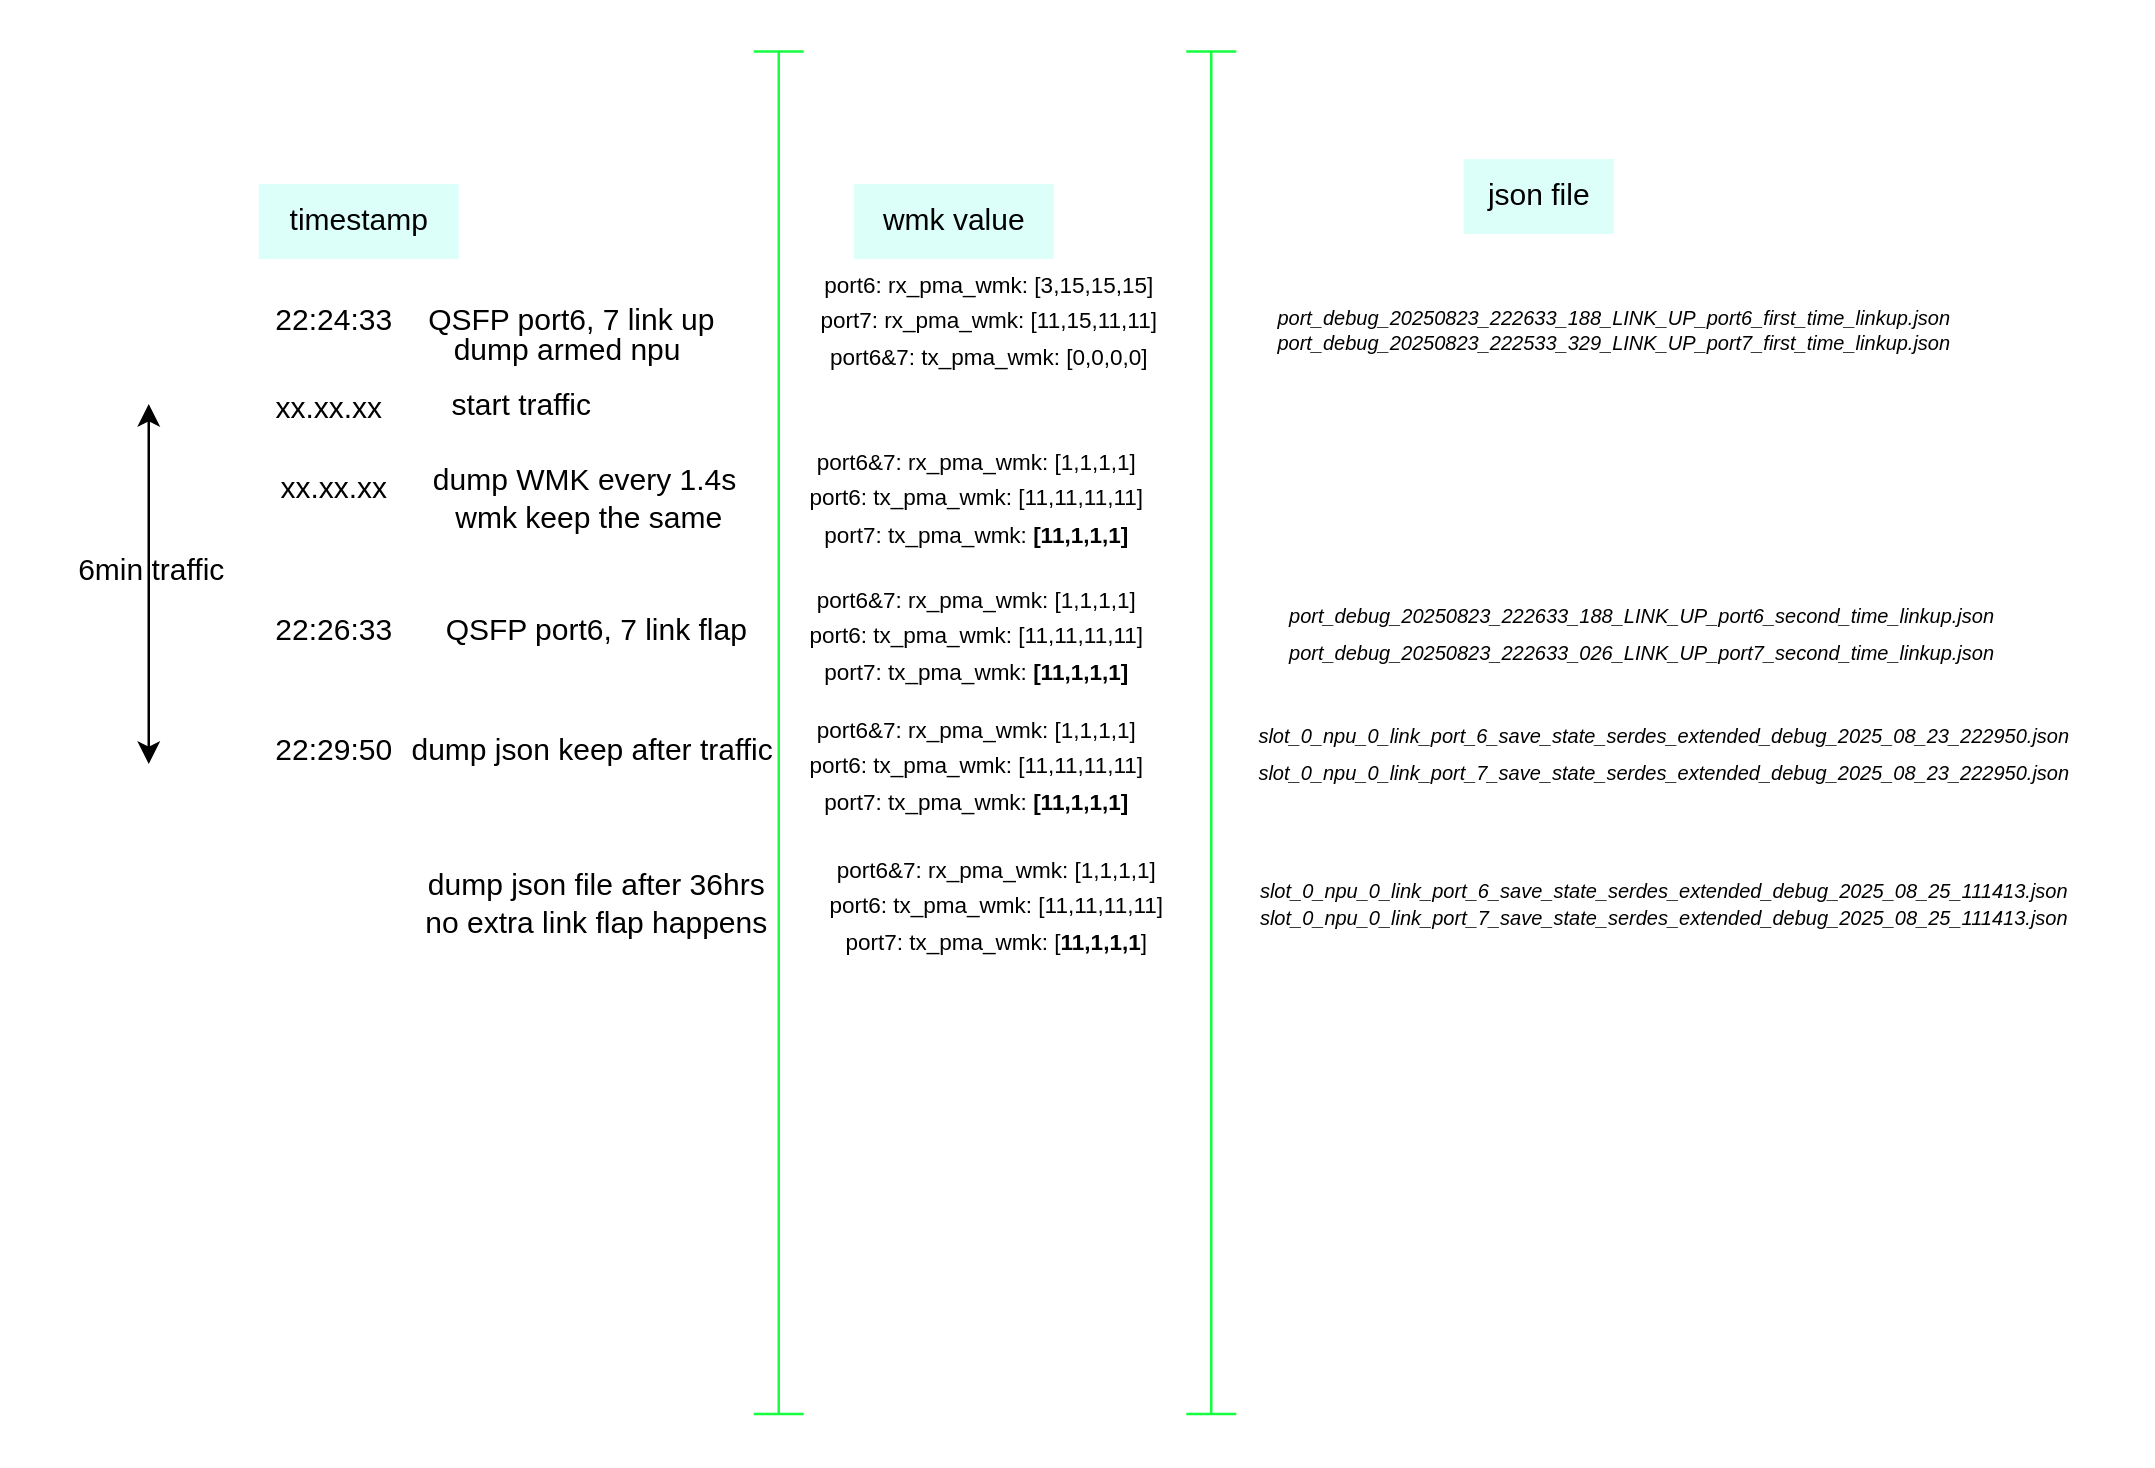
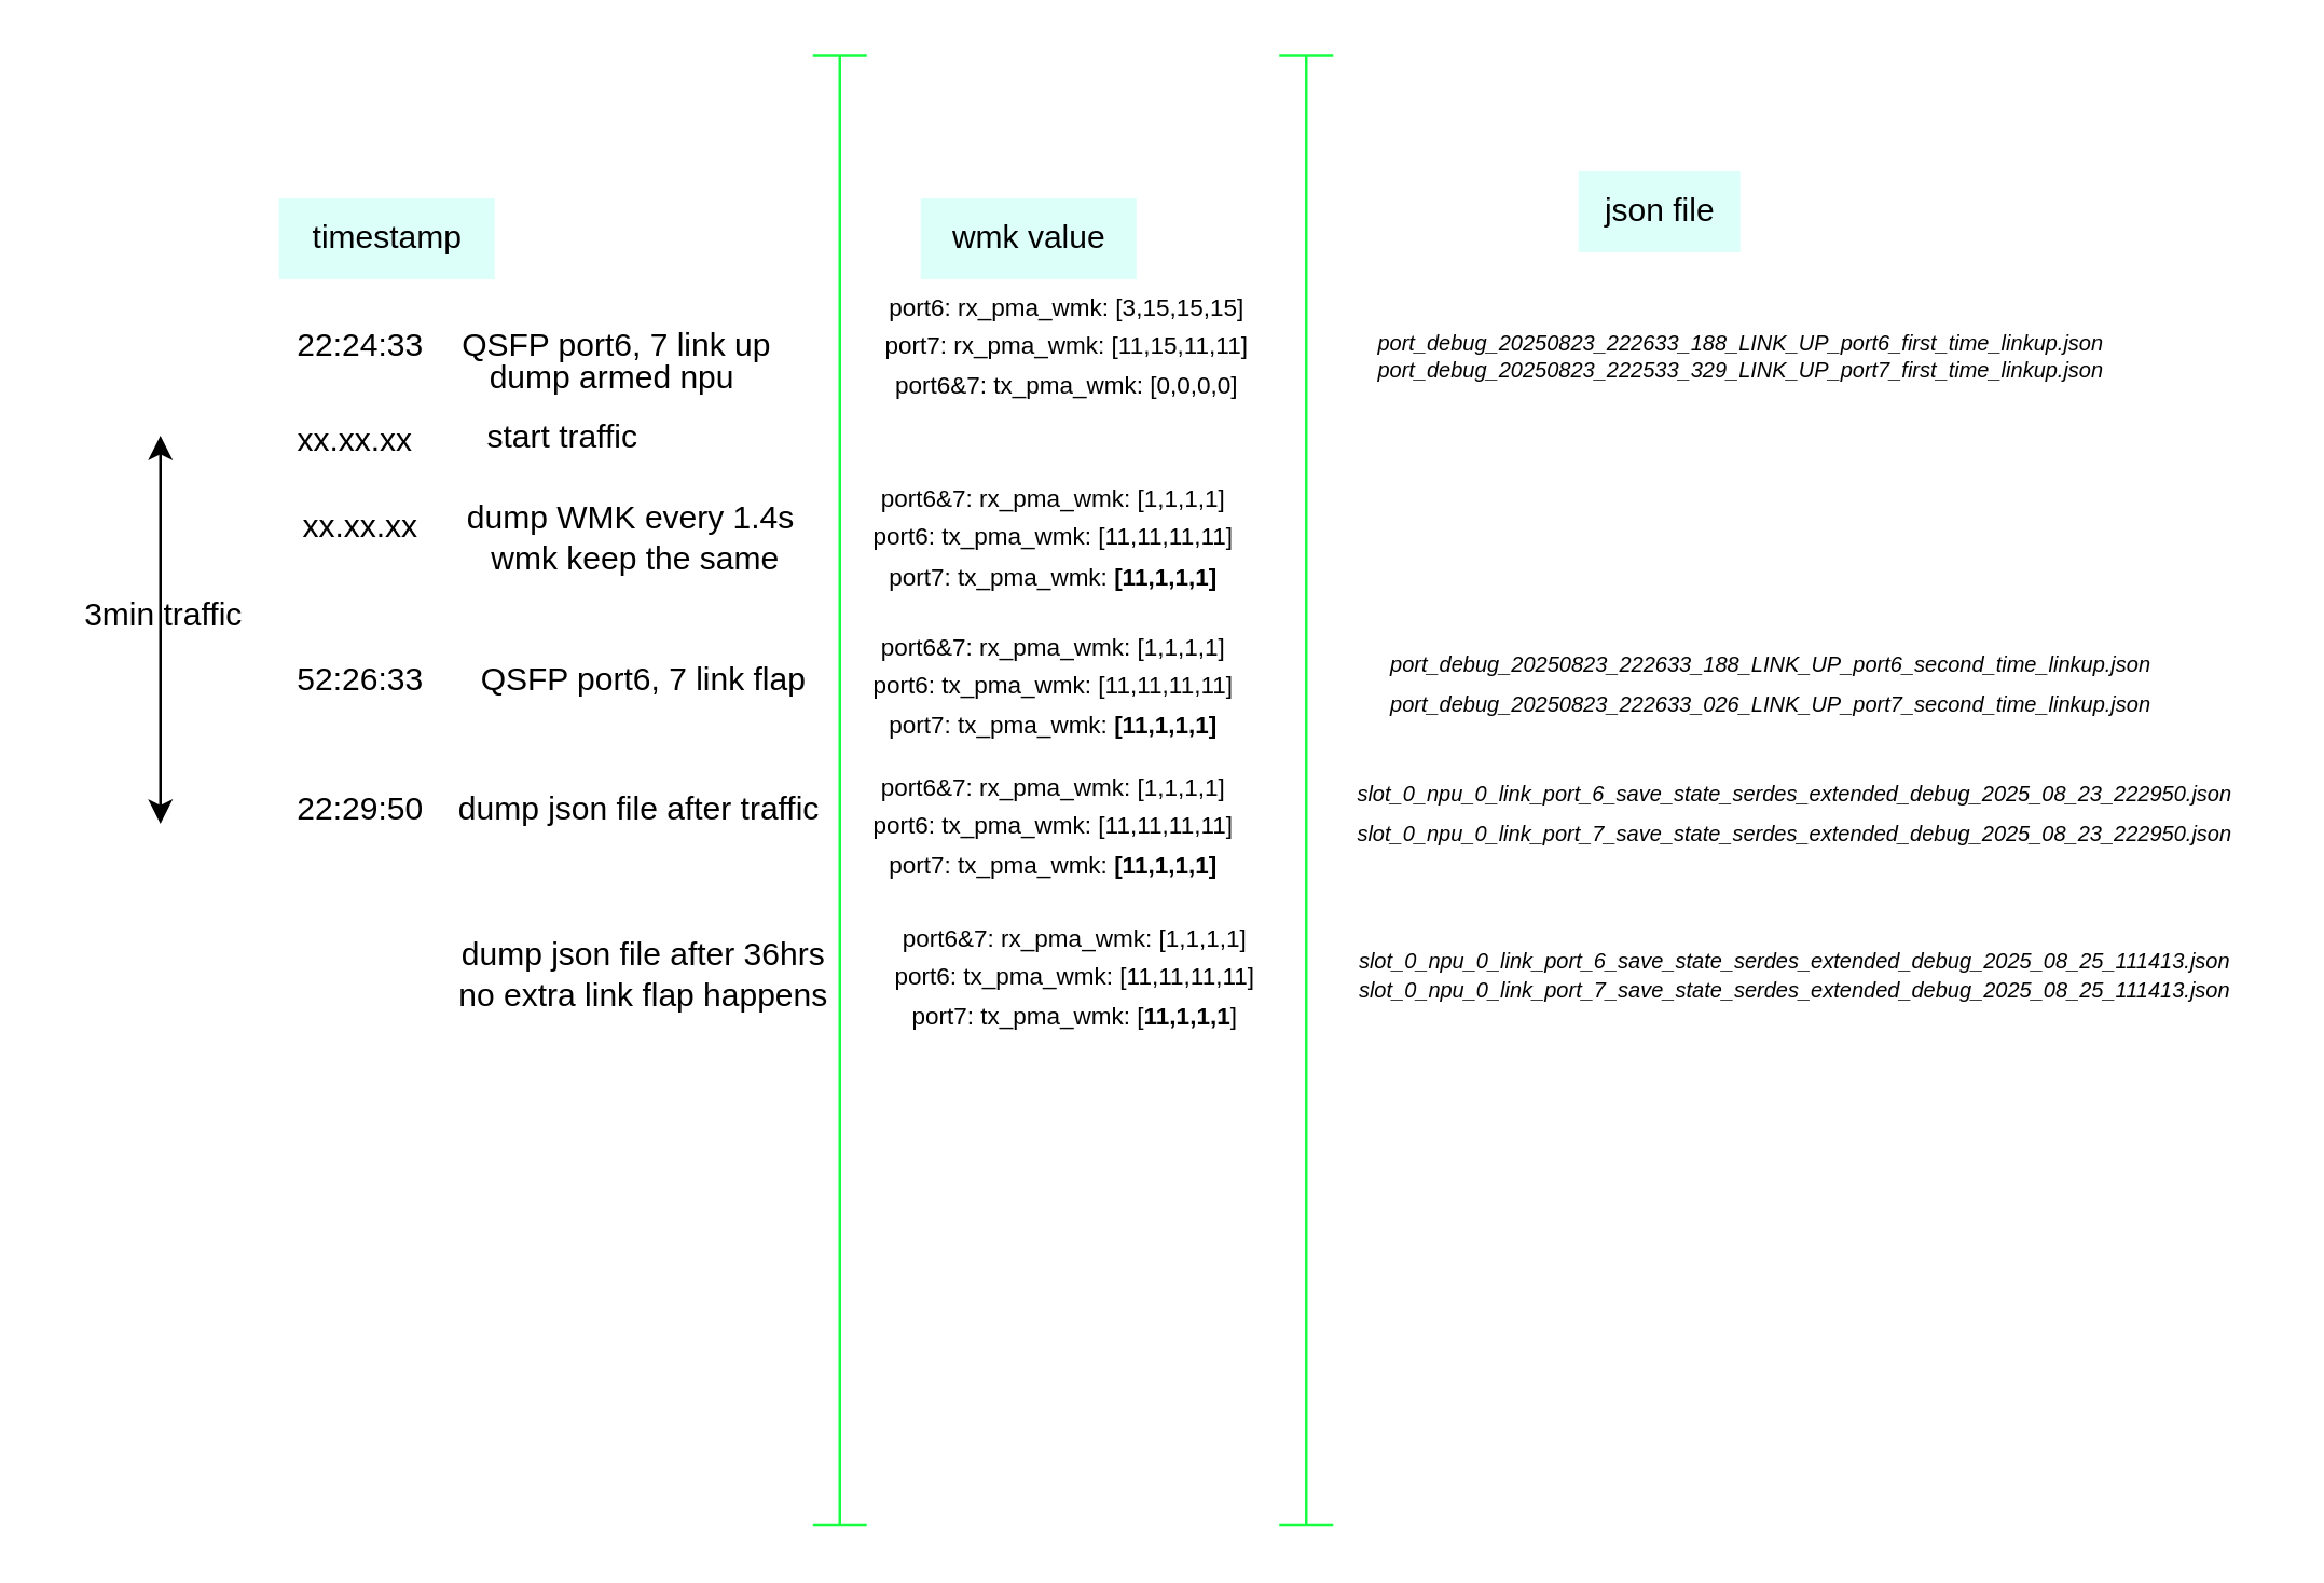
- <mxCell id="8" value="6min traffic" style="text;html=1;align=center;verticalAlign=middle;resizable=0;points=[];autosize=1;strokeColor=none;fillColor=none;" vertex="1" parent="1"><mxGeometry x="20" y="213" width="80" height="30" as="geometry" /></mxCell>
+ <mxCell id="8" value="3min traffic" style="text;html=1;align=center;verticalAlign=middle;resizable=0;points=[];autosize=1;strokeColor=none;fillColor=none;" vertex="1" parent="1"><mxGeometry x="20" y="213" width="80" height="30" as="geometry" /></mxCell>
- <mxCell id="16" value="22:26:33" style="text;html=1;align=center;verticalAlign=middle;resizable=0;points=[];autosize=1;strokeColor=none;fillColor=none;" vertex="1" parent="1"><mxGeometry x="98" y="237" width="70" height="30" as="geometry" /></mxCell>
+ <mxCell id="16" value="52:26:33" style="text;html=1;align=center;verticalAlign=middle;resizable=0;points=[];autosize=1;strokeColor=none;fillColor=none;" vertex="1" parent="1"><mxGeometry x="98" y="237" width="70" height="30" as="geometry" /></mxCell>
- <mxCell id="6" value="dump json keep after traffic&amp;nbsp;" style="text;html=1;align=center;verticalAlign=middle;resizable=0;points=[];autosize=1;strokeColor=none;fillColor=none;" vertex="1" parent="1"><mxGeometry x="158" y="285" width="160" height="30" as="geometry" /></mxCell>
+ <mxCell id="6" value="dump json file after traffic&amp;nbsp;" style="text;html=1;align=center;verticalAlign=middle;resizable=0;points=[];autosize=1;strokeColor=none;fillColor=none;" vertex="1" parent="1"><mxGeometry x="158" y="285" width="160" height="30" as="geometry" /></mxCell>
